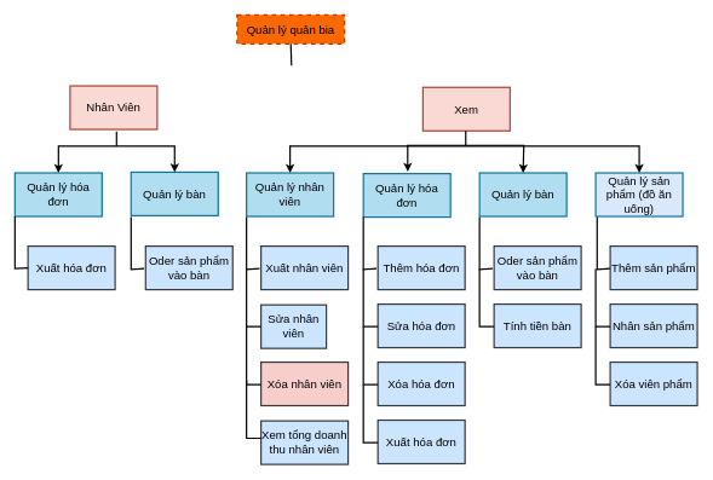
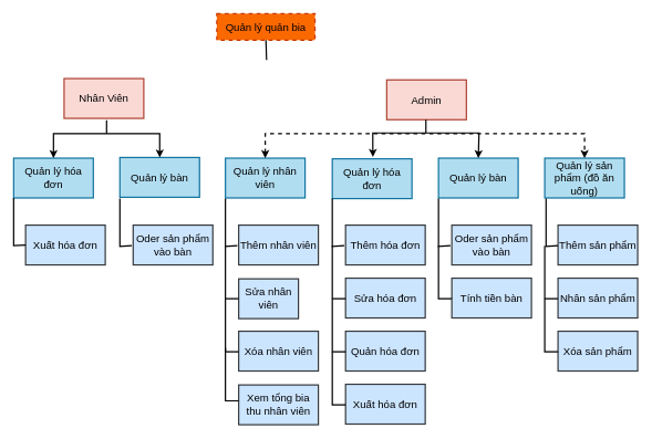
- <mxCell id="9" value="Xem" style="rounded=0;whiteSpace=wrap;html=1;fillColor=#fad9d5;strokeColor=#ae4132;strokeWidth=2;fontSize=16;" vertex="1" parent="1"><mxGeometry x="582" y="120" width="120" height="60" as="geometry" /></mxCell>
+ <mxCell id="9" value="Admin" style="rounded=0;whiteSpace=wrap;html=1;fillColor=#fad9d5;strokeColor=#ae4132;strokeWidth=2;fontSize=16;" vertex="1" parent="1"><mxGeometry x="582" y="120" width="120" height="60" as="geometry" /></mxCell>
- <mxCell id="46" value="" style="endArrow=classic;startArrow=classic;html=1;rounded=0;exitX=0.5;exitY=0;exitDx=0;exitDy=0;strokeWidth=2;entryX=0.5;entryY=0;entryDx=0;entryDy=0;" edge="1" parent="1" source="2" target="5"><mxGeometry width="50" height="50" relative="1" as="geometry"><mxPoint x="400.2" y="216.54" as="sourcePoint" /><mxPoint x="880" y="230" as="targetPoint" /><Array as="points"><mxPoint x="399" y="201" /><mxPoint x="880" y="201" /></Array></mxGeometry></mxCell>
+ <mxCell id="46" value="" style="endArrow=classic;startArrow=classic;html=1;rounded=0;exitX=0.5;exitY=0;exitDx=0;exitDy=0;strokeWidth=2;entryX=0.5;entryY=0;entryDx=0;entryDy=0;dashed=1;" edge="1" parent="1" source="2" target="5"><mxGeometry width="50" height="50" relative="1" as="geometry"><mxPoint x="400.2" y="216.54" as="sourcePoint" /><mxPoint x="880" y="230" as="targetPoint" /><Array as="points"><mxPoint x="399" y="201" /><mxPoint x="880" y="201" /></Array></mxGeometry></mxCell>
- <mxCell id="5" value="Quản lý sản phẩm (đồ ăn uống)" style="rounded=0;whiteSpace=wrap;html=1;fillColor=#dae8fc;strokeColor=#10739e;strokeWidth=2;fontSize=16;" vertex="1" parent="1"><mxGeometry x="820" y="238" width="120" height="60" as="geometry" /></mxCell>
+ <mxCell id="5" value="Quản lý sản phẩm (đồ ăn uống)" style="rounded=0;whiteSpace=wrap;html=1;fillColor=#b1ddf0;strokeColor=#10739e;strokeWidth=2;fontSize=16;" vertex="1" parent="1"><mxGeometry x="820" y="238" width="120" height="60" as="geometry" /></mxCell>
- <mxCell id="8" value="Xuất nhân viên" style="rounded=0;whiteSpace=wrap;html=1;fillColor=#cce5ff;strokeColor=#36393d;strokeWidth=2;fontSize=16;" vertex="1" parent="1"><mxGeometry x="359" y="339" width="120" height="60" as="geometry" /></mxCell>
+ <mxCell id="8" value="Thêm nhân viên" style="rounded=0;whiteSpace=wrap;html=1;fillColor=#cce5ff;strokeColor=#36393d;strokeWidth=2;fontSize=16;" vertex="1" parent="1"><mxGeometry x="359" y="339" width="120" height="60" as="geometry" /></mxCell>
- <mxCell id="7" value="Xóa nhân viên" style="rounded=0;whiteSpace=wrap;html=1;fillColor=#f8cecc;strokeColor=#36393d;strokeWidth=2;fontSize=16;" vertex="1" parent="1"><mxGeometry x="359" y="499" width="120" height="60" as="geometry" /></mxCell>
+ <mxCell id="7" value="Xóa nhân viên" style="rounded=0;whiteSpace=wrap;html=1;fillColor=#cce5ff;strokeColor=#36393d;strokeWidth=2;fontSize=16;" vertex="1" parent="1"><mxGeometry x="359" y="499" width="120" height="60" as="geometry" /></mxCell>
- <mxCell id="13" value="Xóa hóa đơn" style="rounded=0;whiteSpace=wrap;html=1;fillColor=#cce5ff;strokeColor=#36393d;strokeWidth=2;fontSize=16;" vertex="1" parent="1"><mxGeometry x="520" y="499" width="120" height="60" as="geometry" /></mxCell>
+ <mxCell id="13" value="Quản hóa đơn" style="rounded=0;whiteSpace=wrap;html=1;fillColor=#cce5ff;strokeColor=#36393d;strokeWidth=2;fontSize=16;" vertex="1" parent="1"><mxGeometry x="520" y="499" width="120" height="60" as="geometry" /></mxCell>
- <mxCell id="18" value="Xóa viên phẩm" style="rounded=0;whiteSpace=wrap;html=1;fillColor=#cce5ff;strokeColor=#36393d;strokeWidth=2;fontSize=16;" vertex="1" parent="1"><mxGeometry x="840" y="499" width="120" height="60" as="geometry" /></mxCell>
+ <mxCell id="18" value="Xóa sản phẩm" style="rounded=0;whiteSpace=wrap;html=1;fillColor=#cce5ff;strokeColor=#36393d;strokeWidth=2;fontSize=16;" vertex="1" parent="1"><mxGeometry x="840" y="499" width="120" height="60" as="geometry" /></mxCell>
- <mxCell id="19" value="Xem tổng doanh thu nhân viên" style="rounded=0;whiteSpace=wrap;html=1;fillColor=#cce5ff;strokeColor=#36393d;strokeWidth=2;fontSize=16;" vertex="1" parent="1"><mxGeometry x="359" y="580" width="120" height="60" as="geometry" /></mxCell>
+ <mxCell id="19" value="Xem tổng bia thu nhân viên" style="rounded=0;whiteSpace=wrap;html=1;fillColor=#cce5ff;strokeColor=#36393d;strokeWidth=2;fontSize=16;" vertex="1" parent="1"><mxGeometry x="359" y="580" width="120" height="60" as="geometry" /></mxCell>
